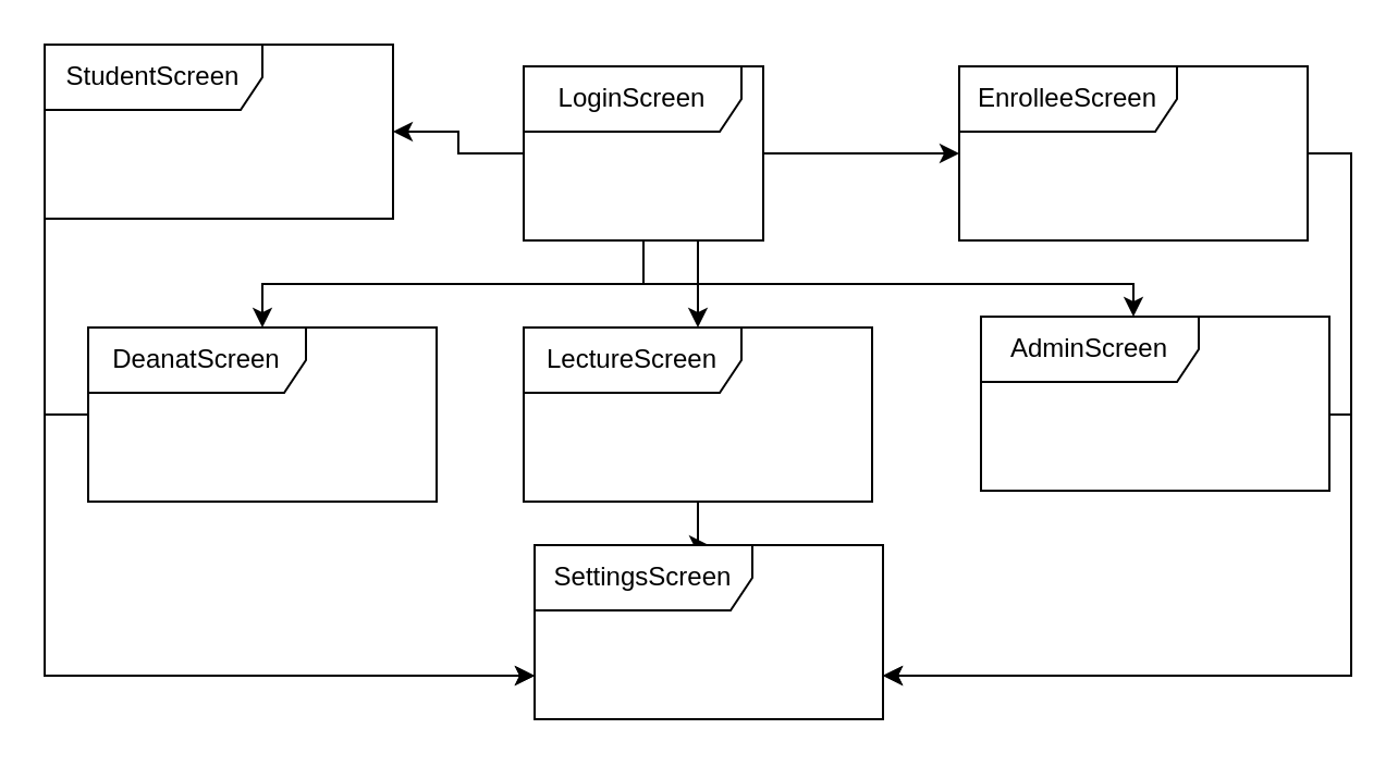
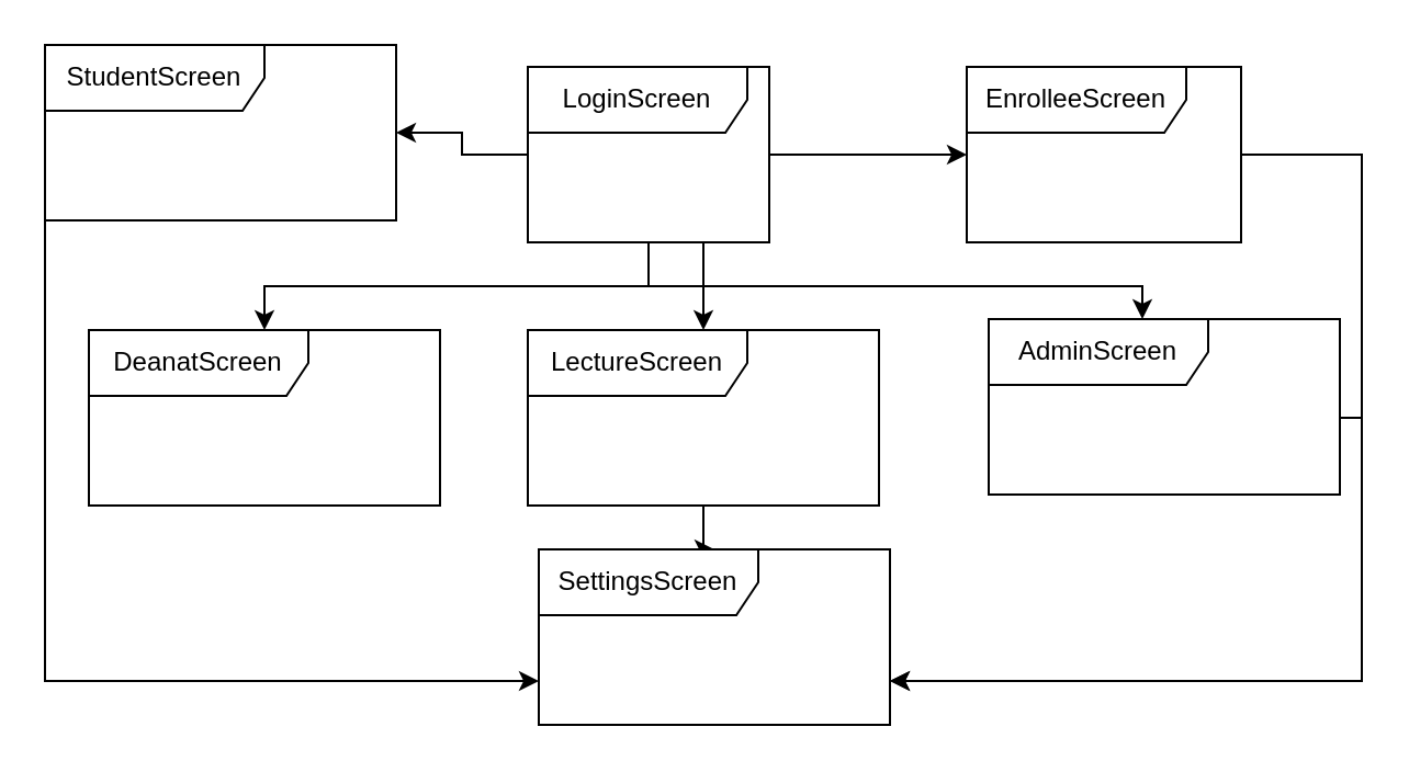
- <mxCell id="13" value="EnrolleeScreen" style="shape=umlFrame;whiteSpace=wrap;html=1;width=100;height=30;" vertex="1" parent="1"><mxGeometry x="440" y="30" width="160" height="80" as="geometry" /></mxCell>
+ <mxCell id="13" value="EnrolleeScreen" style="shape=umlFrame;whiteSpace=wrap;html=1;width=100;height=30;" vertex="1" parent="1"><mxGeometry x="440" y="30" width="125" height="80" as="geometry" /></mxCell>
- <mxCell id="14" style="edgeStyle=orthogonalEdgeStyle;rounded=0;orthogonalLoop=1;jettySize=auto;html=1;" edge="1" parent="1" source="15" target="18"><mxGeometry relative="1" as="geometry"><Array as="points"><mxPoint x="20" y="190" /><mxPoint x="20" y="310" /></Array></mxGeometry></mxCell>
